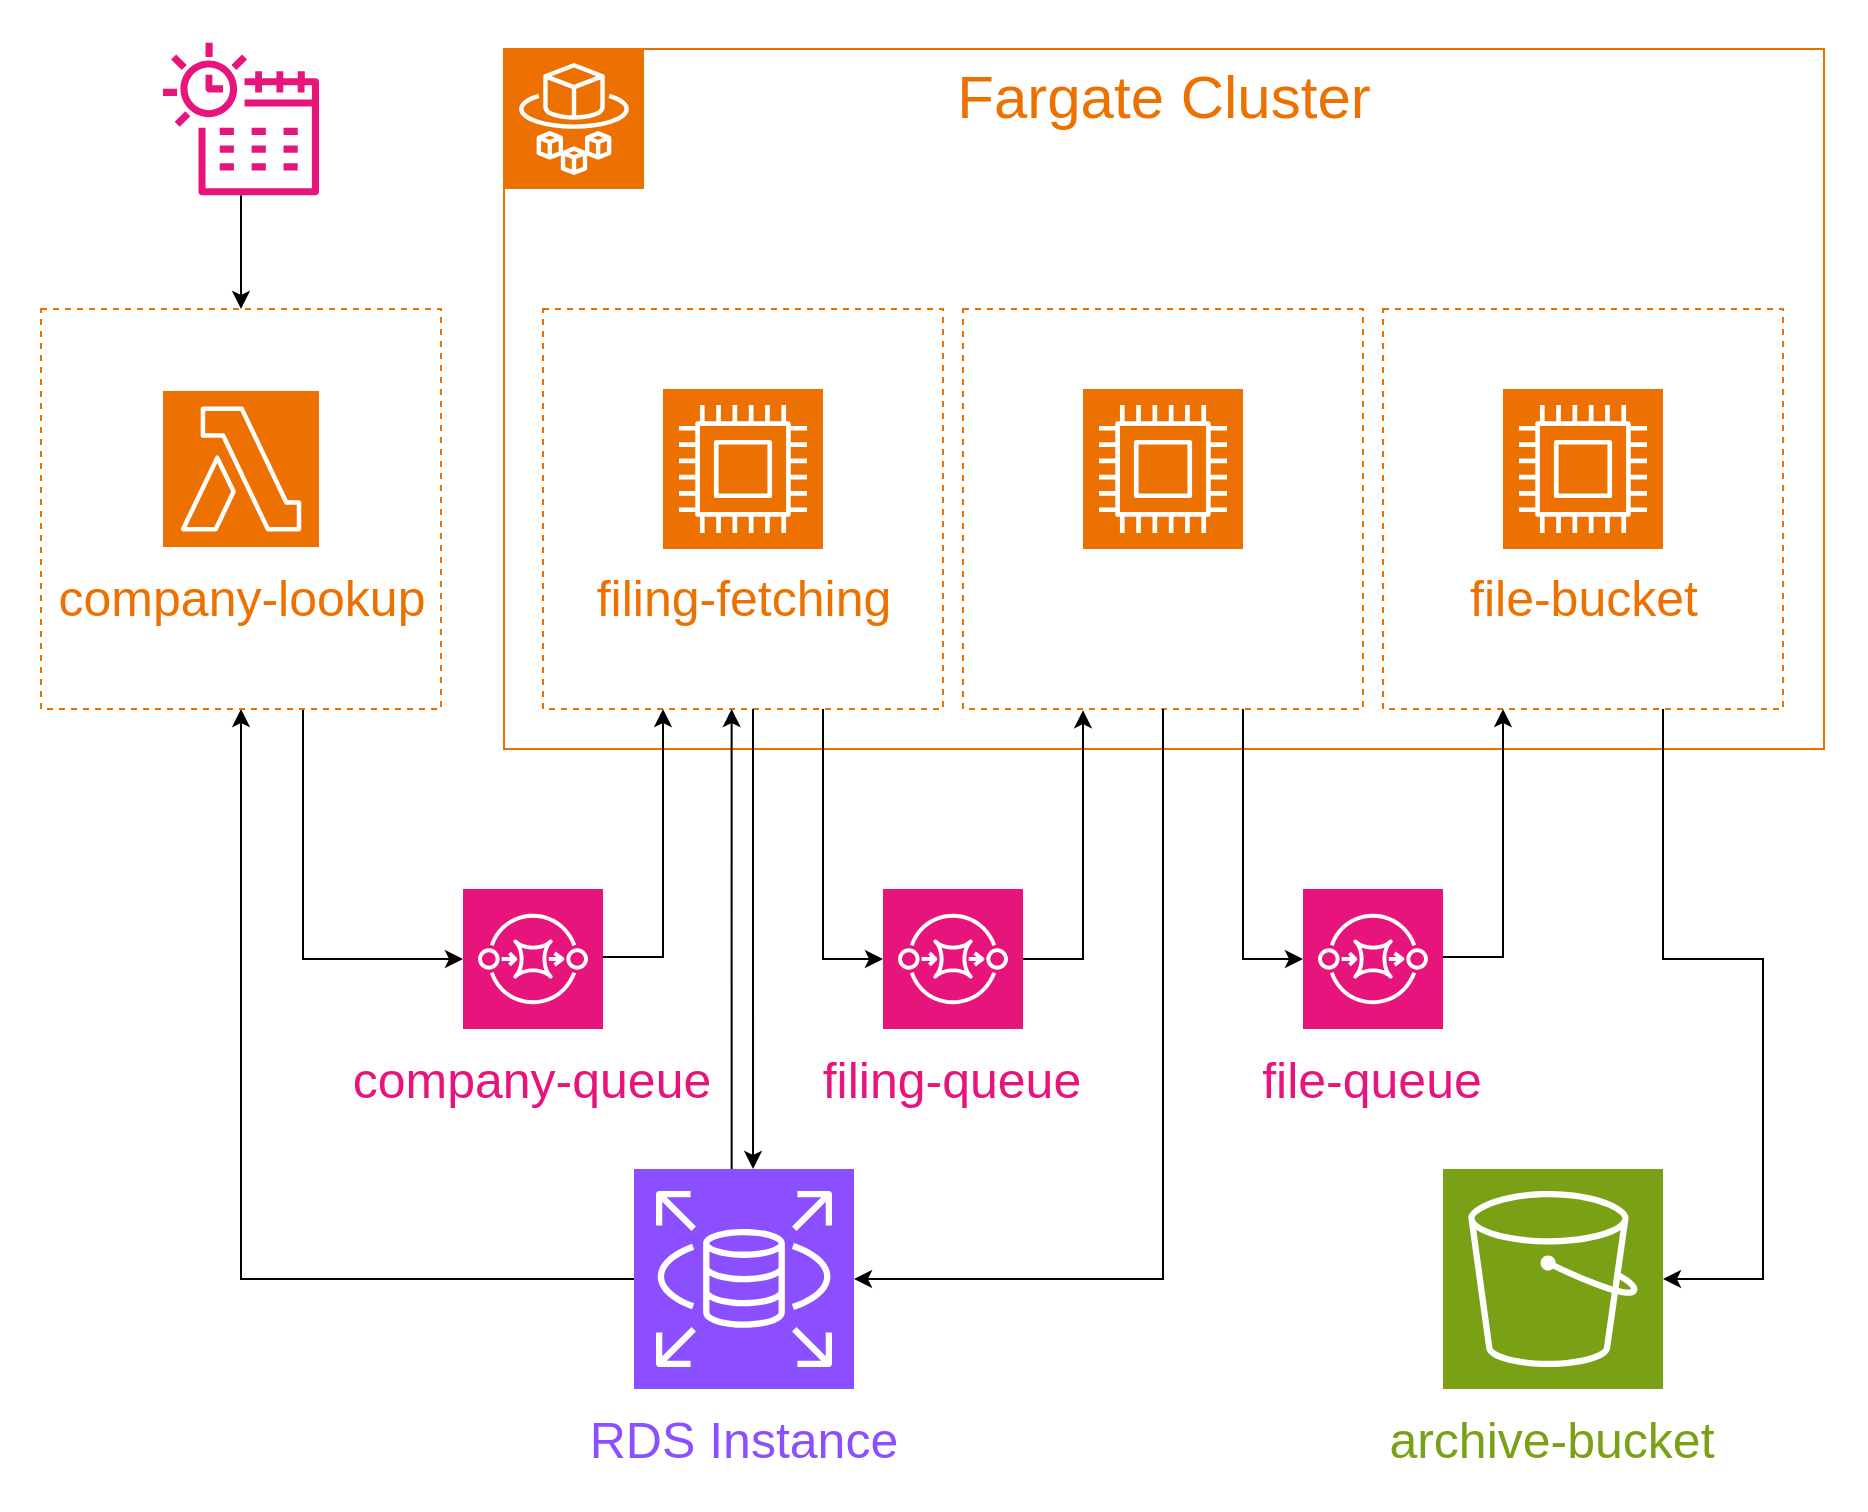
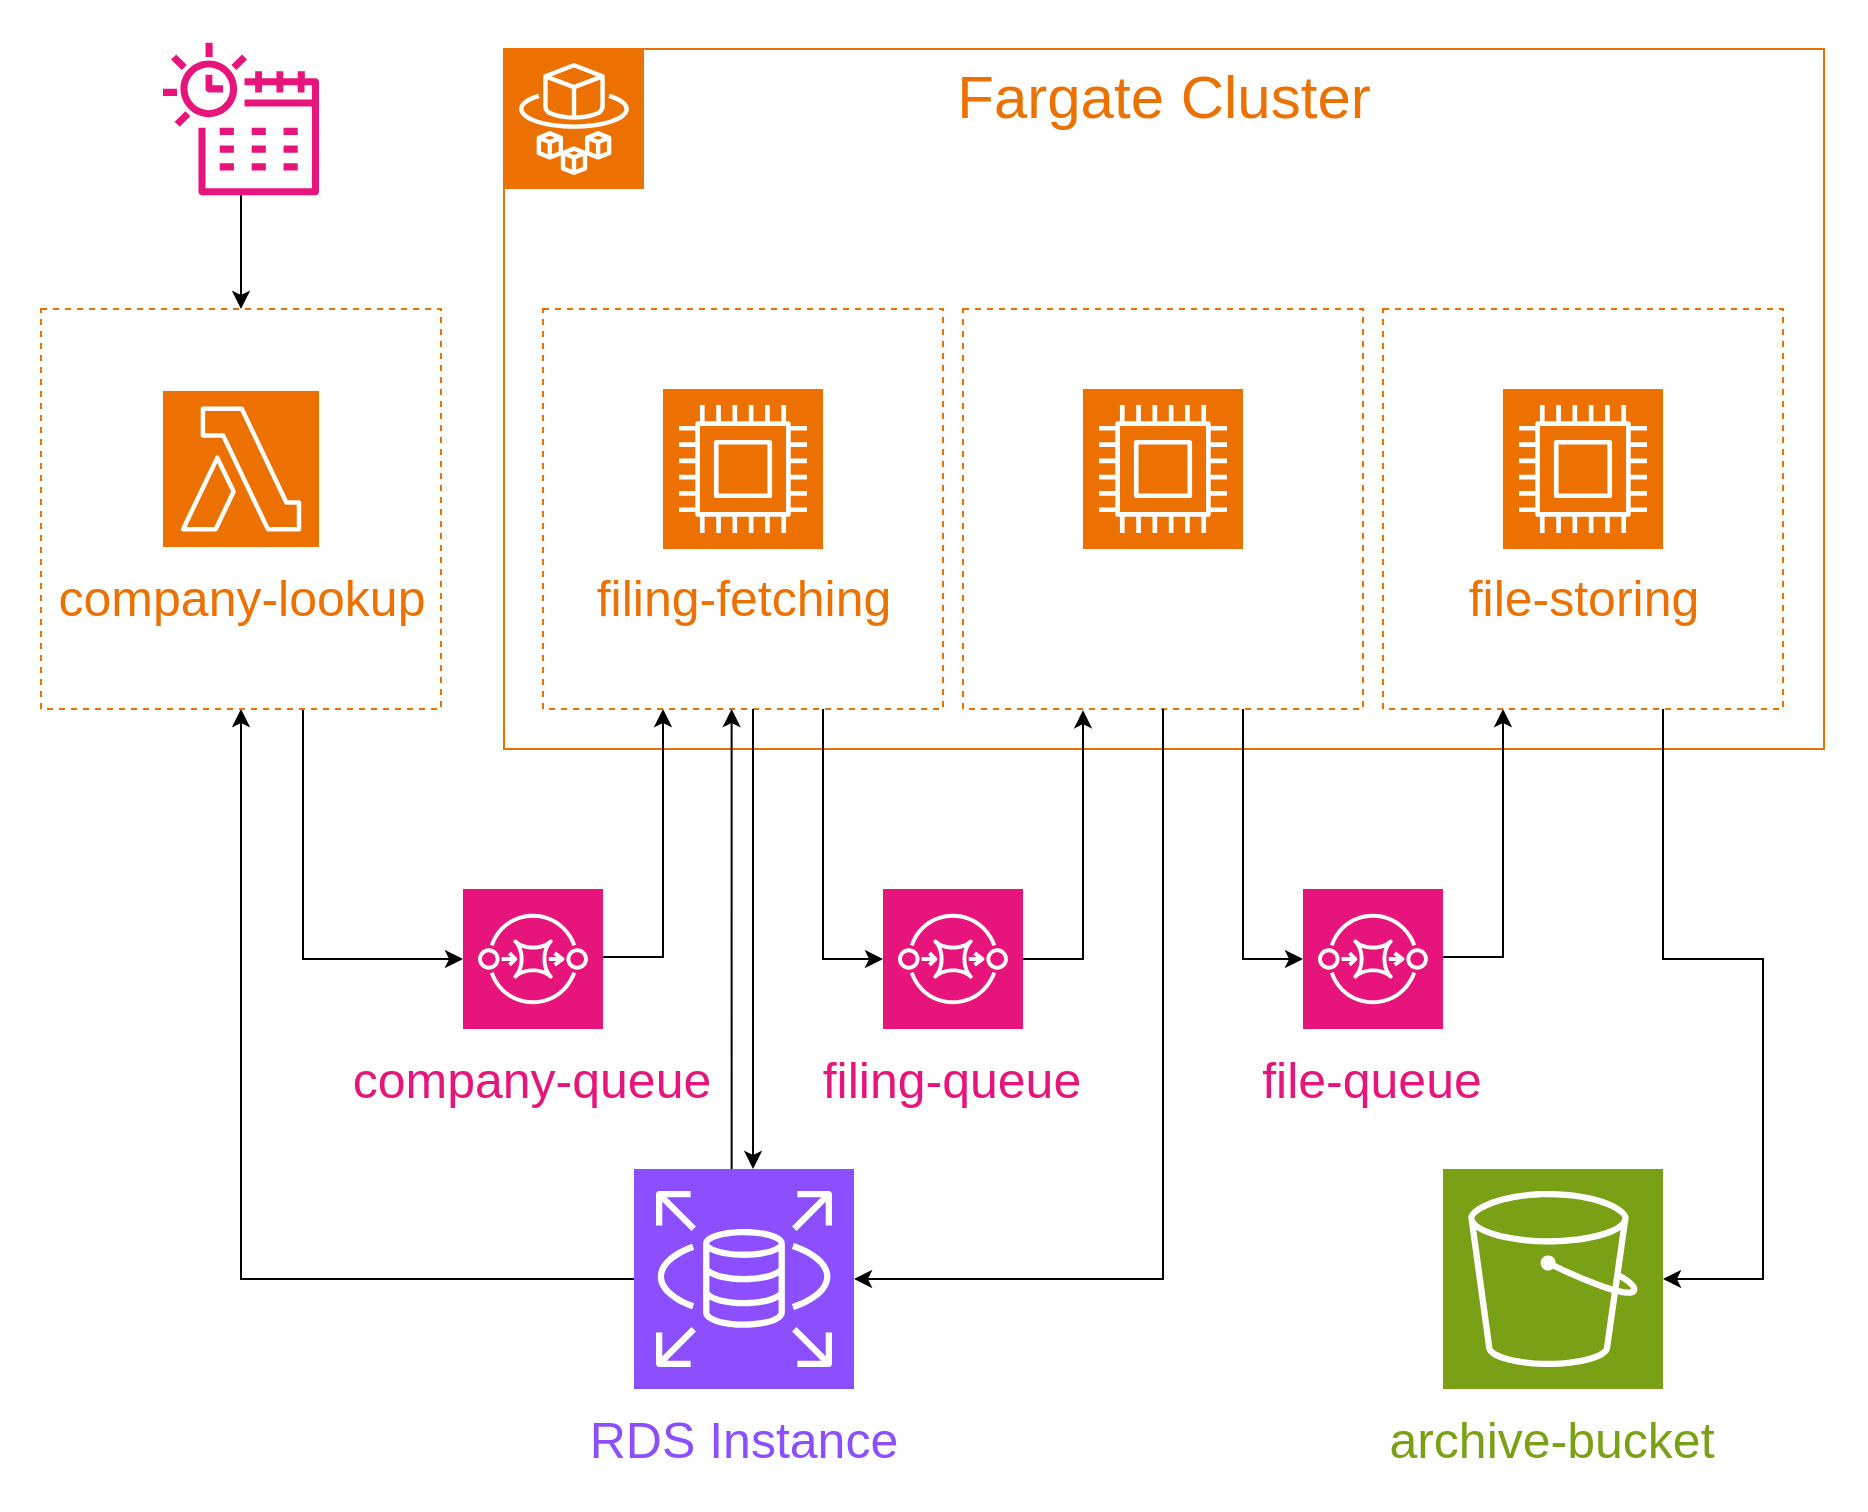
- <mxCell id="19" value="file-bucket" style="text;html=1;strokeColor=none;fillColor=none;align=center;verticalAlign=middle;whiteSpace=wrap;rounded=0;fontSize=25;fontColor=#ED7100;container=0;" vertex="1" parent="16"><mxGeometry x="1" y="129" width="200" height="30" as="geometry" /></mxCell>
+ <mxCell id="19" value="file-storing" style="text;html=1;strokeColor=none;fillColor=none;align=center;verticalAlign=middle;whiteSpace=wrap;rounded=0;fontSize=25;fontColor=#ED7100;container=0;" vertex="1" parent="16"><mxGeometry x="1" y="129" width="200" height="30" as="geometry" /></mxCell>
